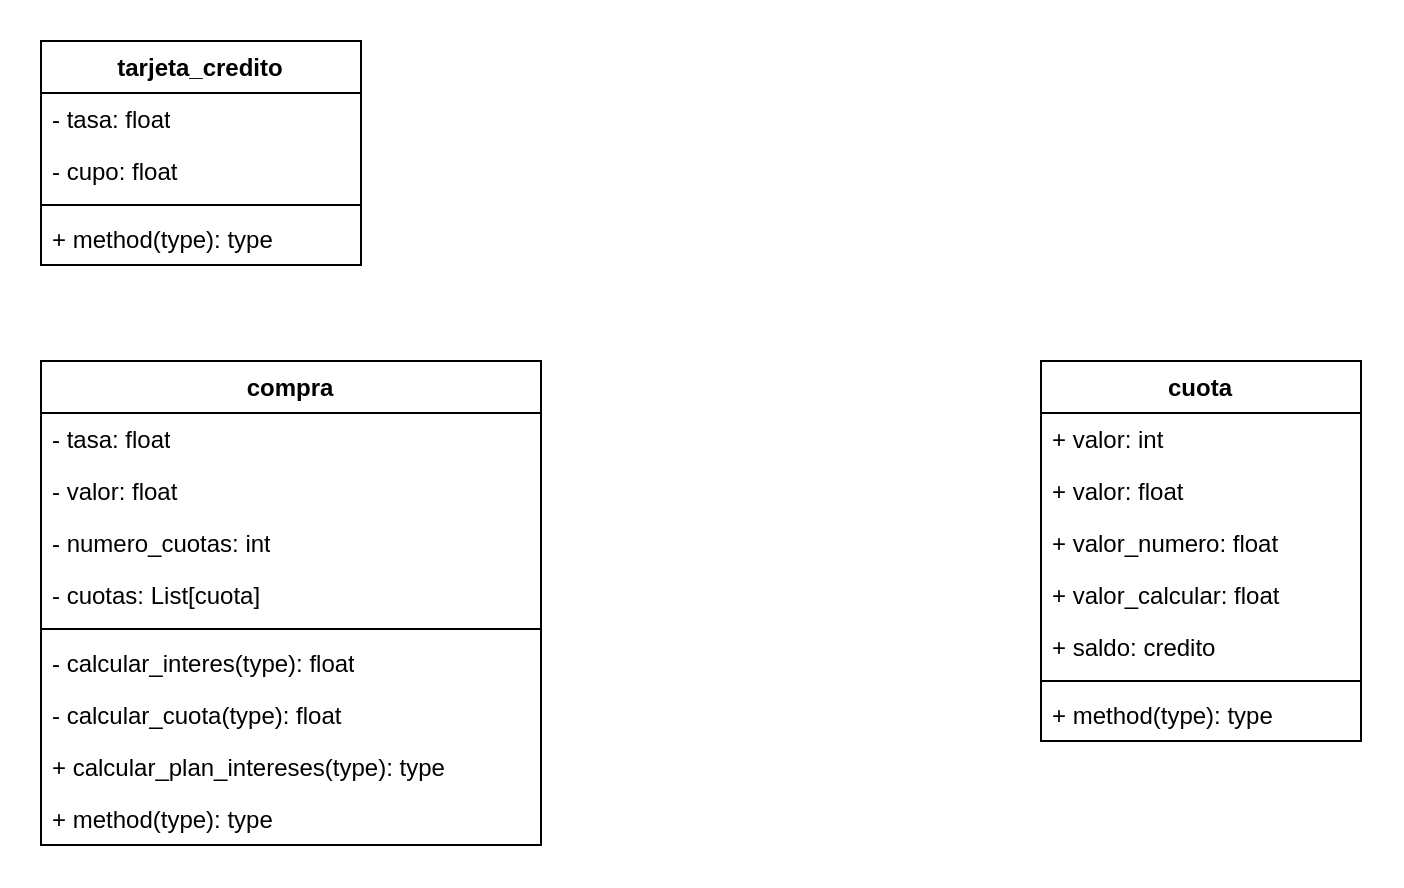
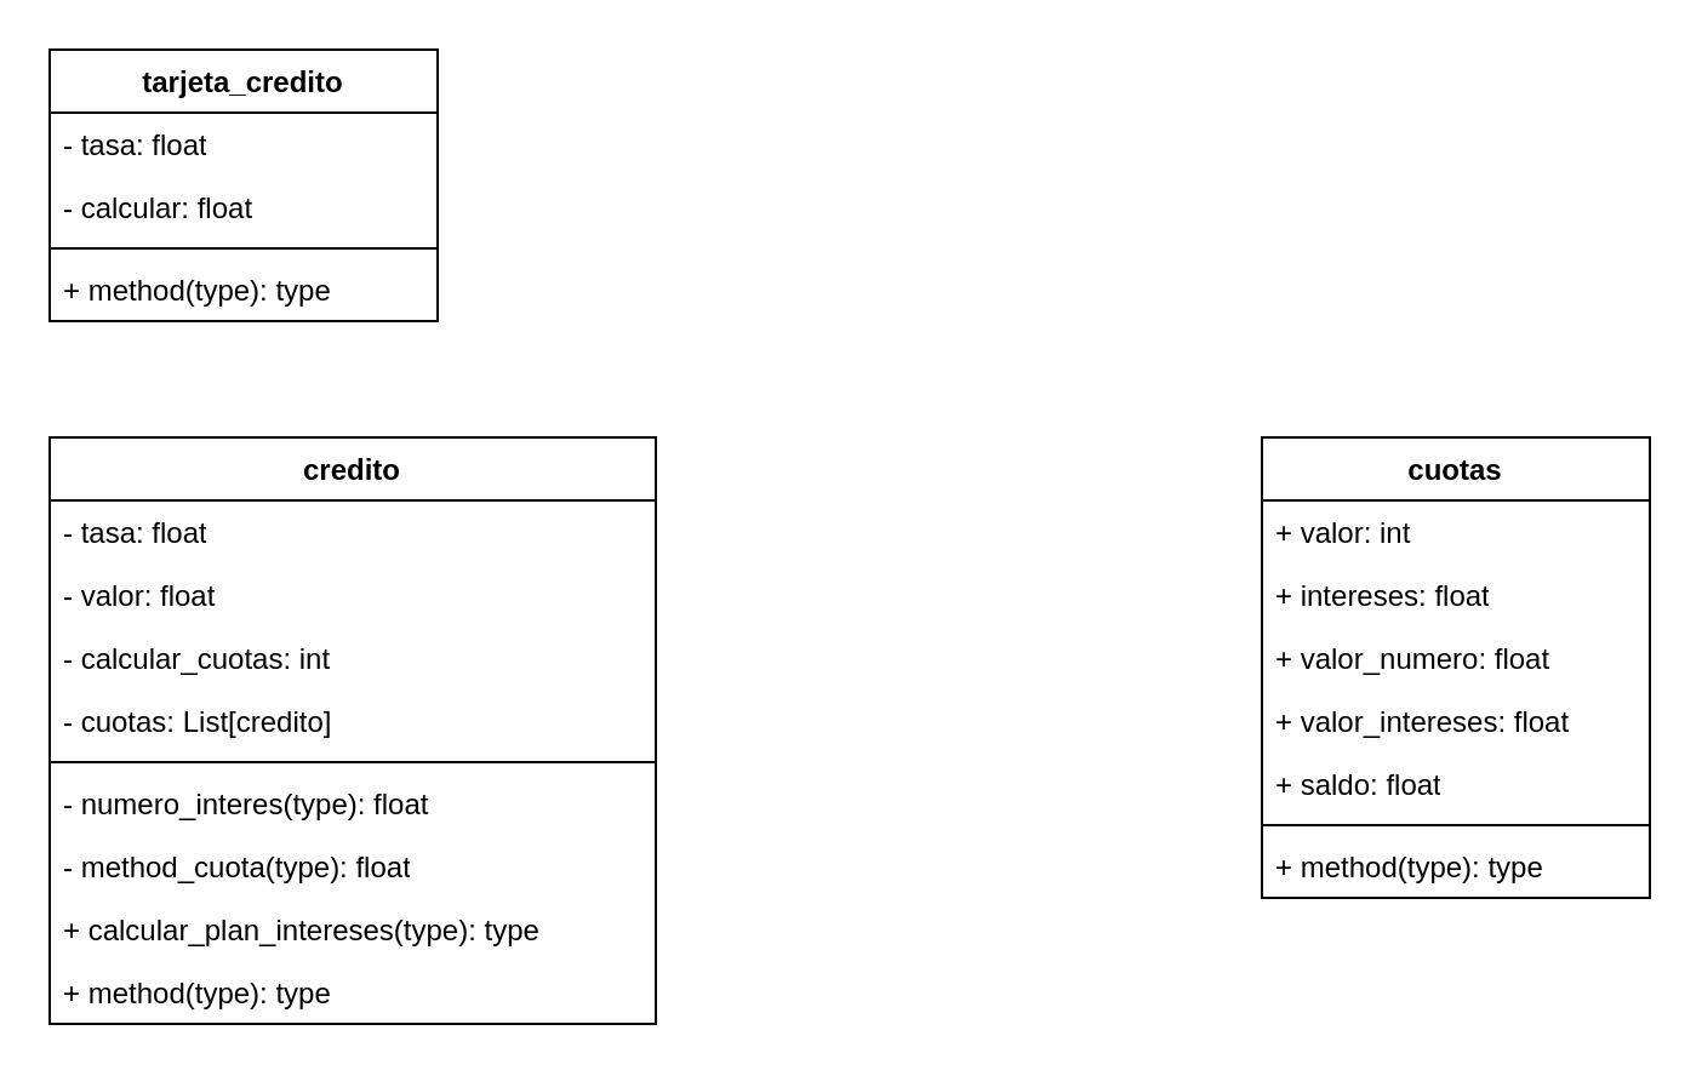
- <mxCell id="4" value="- cupo: float" style="text;strokeColor=none;fillColor=none;align=left;verticalAlign=top;spacingLeft=4;spacingRight=4;overflow=hidden;rotatable=0;points=[[0,0.5],[1,0.5]];portConstraint=eastwest;whiteSpace=wrap;html=1;" vertex="1" parent="2"><mxGeometry y="52" width="160" height="26" as="geometry" /></mxCell>
+ <mxCell id="4" value="- calcular: float" style="text;strokeColor=none;fillColor=none;align=left;verticalAlign=top;spacingLeft=4;spacingRight=4;overflow=hidden;rotatable=0;points=[[0,0.5],[1,0.5]];portConstraint=eastwest;whiteSpace=wrap;html=1;" vertex="1" parent="2"><mxGeometry y="52" width="160" height="26" as="geometry" /></mxCell>
- <mxCell id="15" value="compra" style="swimlane;fontStyle=1;align=center;verticalAlign=top;childLayout=stackLayout;horizontal=1;startSize=26;horizontalStack=0;resizeParent=1;resizeParentMax=0;resizeLast=0;collapsible=1;marginBottom=0;whiteSpace=wrap;html=1;" vertex="1" parent="1"><mxGeometry x="20" y="180" width="250" height="242" as="geometry" /></mxCell>
+ <mxCell id="15" value="credito" style="swimlane;fontStyle=1;align=center;verticalAlign=top;childLayout=stackLayout;horizontal=1;startSize=26;horizontalStack=0;resizeParent=1;resizeParentMax=0;resizeLast=0;collapsible=1;marginBottom=0;whiteSpace=wrap;html=1;" vertex="1" parent="1"><mxGeometry x="20" y="180" width="250" height="242" as="geometry" /></mxCell>
- <mxCell id="7" value="cuota" style="swimlane;fontStyle=1;align=center;verticalAlign=top;childLayout=stackLayout;horizontal=1;startSize=26;horizontalStack=0;resizeParent=1;resizeParentMax=0;resizeLast=0;collapsible=1;marginBottom=0;whiteSpace=wrap;html=1;" vertex="1" parent="1"><mxGeometry x="520" y="180" width="160" height="190" as="geometry" /></mxCell>
+ <mxCell id="7" value="cuotas" style="swimlane;fontStyle=1;align=center;verticalAlign=top;childLayout=stackLayout;horizontal=1;startSize=26;horizontalStack=0;resizeParent=1;resizeParentMax=0;resizeLast=0;collapsible=1;marginBottom=0;whiteSpace=wrap;html=1;" vertex="1" parent="1"><mxGeometry x="520" y="180" width="160" height="190" as="geometry" /></mxCell>
- <mxCell id="9" value="+ valor: float" style="text;strokeColor=none;fillColor=none;align=left;verticalAlign=top;spacingLeft=4;spacingRight=4;overflow=hidden;rotatable=0;points=[[0,0.5],[1,0.5]];portConstraint=eastwest;whiteSpace=wrap;html=1;" vertex="1" parent="7"><mxGeometry y="52" width="160" height="26" as="geometry" /></mxCell>
+ <mxCell id="9" value="+ intereses: float" style="text;strokeColor=none;fillColor=none;align=left;verticalAlign=top;spacingLeft=4;spacingRight=4;overflow=hidden;rotatable=0;points=[[0,0.5],[1,0.5]];portConstraint=eastwest;whiteSpace=wrap;html=1;" vertex="1" parent="7"><mxGeometry y="52" width="160" height="26" as="geometry" /></mxCell>
- <mxCell id="18" value="- numero_cuotas: int" style="text;strokeColor=none;fillColor=none;align=left;verticalAlign=top;spacingLeft=4;spacingRight=4;overflow=hidden;rotatable=0;points=[[0,0.5],[1,0.5]];portConstraint=eastwest;whiteSpace=wrap;html=1;" vertex="1" parent="15"><mxGeometry y="78" width="250" height="26" as="geometry" /></mxCell>
+ <mxCell id="18" value="- calcular_cuotas: int" style="text;strokeColor=none;fillColor=none;align=left;verticalAlign=top;spacingLeft=4;spacingRight=4;overflow=hidden;rotatable=0;points=[[0,0.5],[1,0.5]];portConstraint=eastwest;whiteSpace=wrap;html=1;" vertex="1" parent="15"><mxGeometry y="78" width="250" height="26" as="geometry" /></mxCell>
- <mxCell id="19" value="- cuotas: List[cuota]" style="text;strokeColor=none;fillColor=none;align=left;verticalAlign=top;spacingLeft=4;spacingRight=4;overflow=hidden;rotatable=0;points=[[0,0.5],[1,0.5]];portConstraint=eastwest;whiteSpace=wrap;html=1;" vertex="1" parent="15"><mxGeometry y="104" width="250" height="26" as="geometry" /></mxCell>
+ <mxCell id="19" value="- cuotas: List[credito]" style="text;strokeColor=none;fillColor=none;align=left;verticalAlign=top;spacingLeft=4;spacingRight=4;overflow=hidden;rotatable=0;points=[[0,0.5],[1,0.5]];portConstraint=eastwest;whiteSpace=wrap;html=1;" vertex="1" parent="15"><mxGeometry y="104" width="250" height="26" as="geometry" /></mxCell>
- <mxCell id="11" value="+ valor_calcular: float" style="text;strokeColor=none;fillColor=none;align=left;verticalAlign=top;spacingLeft=4;spacingRight=4;overflow=hidden;rotatable=0;points=[[0,0.5],[1,0.5]];portConstraint=eastwest;whiteSpace=wrap;html=1;" vertex="1" parent="7"><mxGeometry y="104" width="160" height="26" as="geometry" /></mxCell>
+ <mxCell id="11" value="+ valor_intereses: float" style="text;strokeColor=none;fillColor=none;align=left;verticalAlign=top;spacingLeft=4;spacingRight=4;overflow=hidden;rotatable=0;points=[[0,0.5],[1,0.5]];portConstraint=eastwest;whiteSpace=wrap;html=1;" vertex="1" parent="7"><mxGeometry y="104" width="160" height="26" as="geometry" /></mxCell>
- <mxCell id="12" value="+ saldo: credito" style="text;strokeColor=none;fillColor=none;align=left;verticalAlign=top;spacingLeft=4;spacingRight=4;overflow=hidden;rotatable=0;points=[[0,0.5],[1,0.5]];portConstraint=eastwest;whiteSpace=wrap;html=1;" vertex="1" parent="7"><mxGeometry y="130" width="160" height="26" as="geometry" /></mxCell>
+ <mxCell id="12" value="+ saldo: float" style="text;strokeColor=none;fillColor=none;align=left;verticalAlign=top;spacingLeft=4;spacingRight=4;overflow=hidden;rotatable=0;points=[[0,0.5],[1,0.5]];portConstraint=eastwest;whiteSpace=wrap;html=1;" vertex="1" parent="7"><mxGeometry y="130" width="160" height="26" as="geometry" /></mxCell>
- <mxCell id="21" value="- calcular_interes(type): float" style="text;strokeColor=none;fillColor=none;align=left;verticalAlign=top;spacingLeft=4;spacingRight=4;overflow=hidden;rotatable=0;points=[[0,0.5],[1,0.5]];portConstraint=eastwest;whiteSpace=wrap;html=1;" vertex="1" parent="15"><mxGeometry y="138" width="250" height="26" as="geometry" /></mxCell>
+ <mxCell id="21" value="- numero_interes(type): float" style="text;strokeColor=none;fillColor=none;align=left;verticalAlign=top;spacingLeft=4;spacingRight=4;overflow=hidden;rotatable=0;points=[[0,0.5],[1,0.5]];portConstraint=eastwest;whiteSpace=wrap;html=1;" vertex="1" parent="15"><mxGeometry y="138" width="250" height="26" as="geometry" /></mxCell>
- <mxCell id="22" value="- calcular_cuota(type): float" style="text;strokeColor=none;fillColor=none;align=left;verticalAlign=top;spacingLeft=4;spacingRight=4;overflow=hidden;rotatable=0;points=[[0,0.5],[1,0.5]];portConstraint=eastwest;whiteSpace=wrap;html=1;" vertex="1" parent="15"><mxGeometry y="164" width="250" height="26" as="geometry" /></mxCell>
+ <mxCell id="22" value="- method_cuota(type): float" style="text;strokeColor=none;fillColor=none;align=left;verticalAlign=top;spacingLeft=4;spacingRight=4;overflow=hidden;rotatable=0;points=[[0,0.5],[1,0.5]];portConstraint=eastwest;whiteSpace=wrap;html=1;" vertex="1" parent="15"><mxGeometry y="164" width="250" height="26" as="geometry" /></mxCell>
